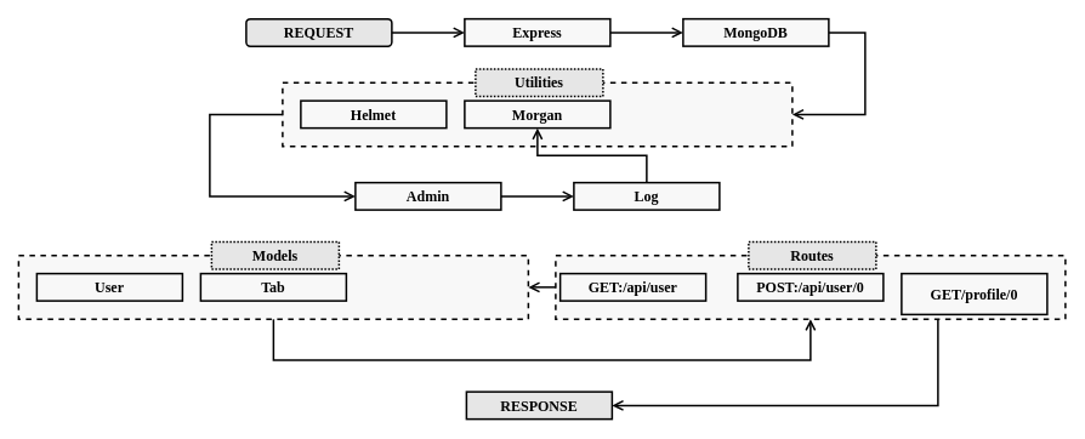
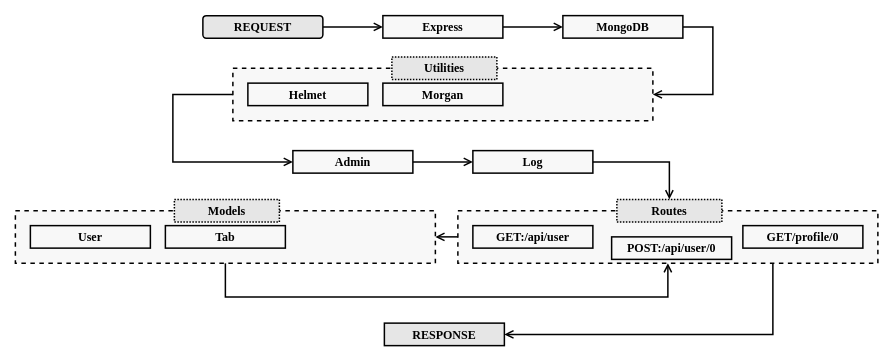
- <mxCell id="15" style="edgeStyle=orthogonalEdgeStyle;rounded=0;orthogonalLoop=1;jettySize=auto;html=1;strokeWidth=2;endArrow=open;endFill=0;endSize=8;" edge="1" parent="1" source="16" target="11"><mxGeometry relative="1" as="geometry" /></mxCell>
+ <mxCell id="15" style="edgeStyle=orthogonalEdgeStyle;rounded=0;orthogonalLoop=1;jettySize=auto;html=1;entryX=0.5;entryY=0;entryDx=0;entryDy=0;strokeWidth=2;endArrow=open;endFill=0;endSize=8;" edge="1" parent="1" source="16" target="28"><mxGeometry relative="1" as="geometry" /></mxCell>
- <mxCell id="25" value="GET:/api/user" style="rounded=0;whiteSpace=wrap;html=1;fillColor=#F8F8F8;fontSize=16;fontFamily=Fira Code;fontSource=https%3A%2F%2Ffonts.googleapis.com%2Fcss%3Ffamily%3DFira%2BCode;fontStyle=1;strokeWidth=2;" vertex="1" parent="1"><mxGeometry x="615" y="300" width="160" height="30" as="geometry" /></mxCell>
+ <mxCell id="25" value="GET:/api/user" style="rounded=0;whiteSpace=wrap;html=1;fillColor=#F8F8F8;fontSize=16;fontFamily=Fira Code;fontSource=https%3A%2F%2Ffonts.googleapis.com%2Fcss%3Ffamily%3DFira%2BCode;fontStyle=1;strokeWidth=2;" vertex="1" parent="1"><mxGeometry x="630" y="300" width="160" height="30" as="geometry" /></mxCell>
- <mxCell id="26" value="POST:/api/user/0" style="rounded=0;whiteSpace=wrap;html=1;fillColor=#F8F8F8;fontSize=16;fontFamily=Fira Code;fontSource=https%3A%2F%2Ffonts.googleapis.com%2Fcss%3Ffamily%3DFira%2BCode;fontStyle=1;strokeWidth=2;" vertex="1" parent="1"><mxGeometry x="810" y="300" width="160" height="30" as="geometry" /></mxCell>
+ <mxCell id="26" value="POST:/api/user/0" style="rounded=0;whiteSpace=wrap;html=1;fillColor=#F8F8F8;fontSize=16;fontFamily=Fira Code;fontSource=https%3A%2F%2Ffonts.googleapis.com%2Fcss%3Ffamily%3DFira%2BCode;fontStyle=1;strokeWidth=2;" vertex="1" parent="1"><mxGeometry x="815" y="315" width="160" height="30" as="geometry" /></mxCell>
- <mxCell id="27" value="GET/profile/0" style="rounded=0;whiteSpace=wrap;html=1;fillColor=#F8F8F8;fontSize=16;fontFamily=Fira Code;fontSource=https%3A%2F%2Ffonts.googleapis.com%2Fcss%3Ffamily%3DFira%2BCode;fontStyle=1;strokeWidth=2;" vertex="1" parent="1"><mxGeometry x="990" y="300" width="160" height="45" as="geometry" /></mxCell>
+ <mxCell id="27" value="GET/profile/0" style="rounded=0;whiteSpace=wrap;html=1;fillColor=#F8F8F8;fontSize=16;fontFamily=Fira Code;fontSource=https%3A%2F%2Ffonts.googleapis.com%2Fcss%3Ffamily%3DFira%2BCode;fontStyle=1;strokeWidth=2;" vertex="1" parent="1"><mxGeometry x="990" y="300" width="160" height="30" as="geometry" /></mxCell>
